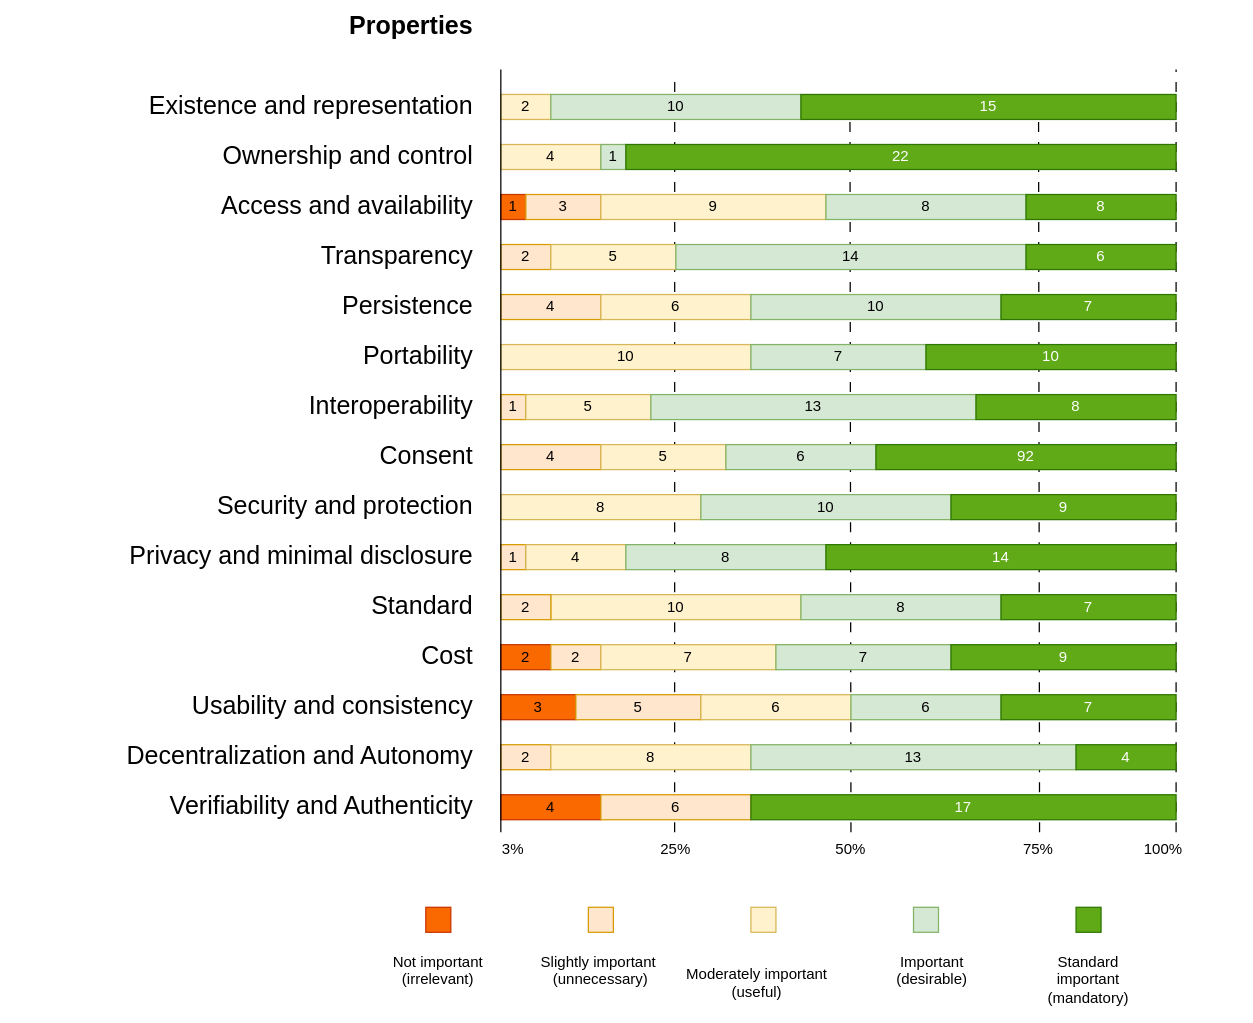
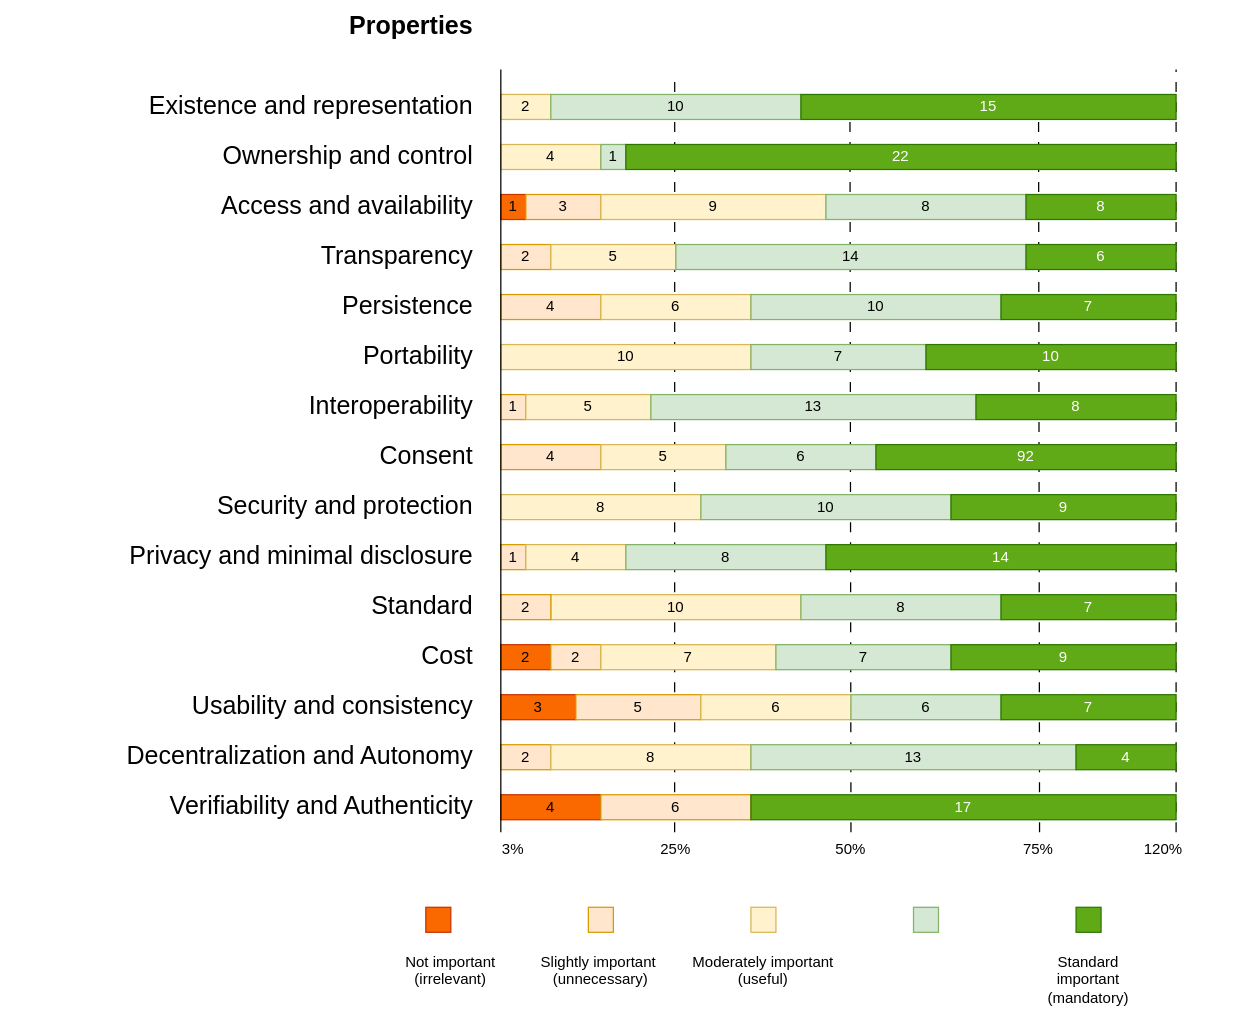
- <mxCell id="76" value="100%" style="text;whiteSpace=wrap;align=center;" vertex="1" parent="1"><mxGeometry x="880" y="630" width="100" height="40" as="geometry" /></mxCell>
+ <mxCell id="76" value="120%" style="text;whiteSpace=wrap;align=center;" vertex="1" parent="1"><mxGeometry x="880" y="630" width="100" height="40" as="geometry" /></mxCell>
- <mxCell id="71" value="Not important&#10;(irrelevant)" style="text;whiteSpace=wrap;align=center;" vertex="1" parent="1"><mxGeometry x="300" y="720" width="100" height="40" as="geometry" /></mxCell>
+ <mxCell id="71" value="Not important&#10;(irrelevant)" style="text;whiteSpace=wrap;align=center;" vertex="1" parent="1"><mxGeometry x="310" y="720" width="100" height="40" as="geometry" /></mxCell>
- <mxCell id="79" value="Important&#10;(desirable)" style="text;whiteSpace=wrap;align=center;" vertex="1" parent="1"><mxGeometry x="680" y="720" width="130" height="40" as="geometry" /></mxCell>
- <mxCell id="78" value="Moderately important&#10;(useful)" style="text;whiteSpace=wrap;align=center;" vertex="1" parent="1"><mxGeometry x="540" y="730" width="130" height="40" as="geometry" /></mxCell>
+ <mxCell id="78" value="Moderately important&#10;(useful)" style="text;whiteSpace=wrap;align=center;" vertex="1" parent="1"><mxGeometry x="545" y="720" width="130" height="40" as="geometry" /></mxCell>
